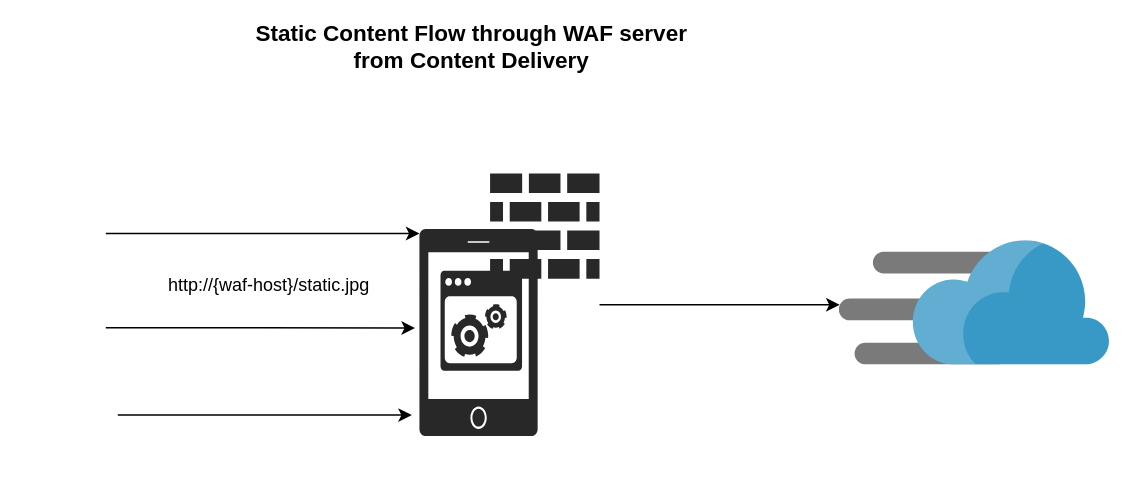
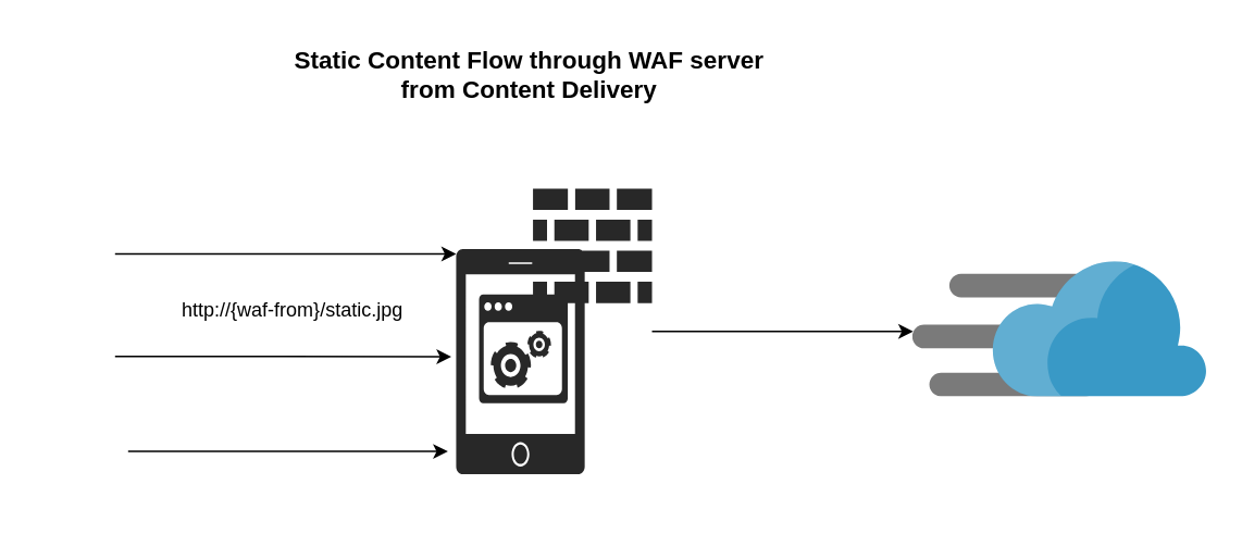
- <mxCell id="3" value="&lt;font style=&quot;font-size: 15px&quot;&gt;&lt;b&gt;Static Content Flow through WAF server from Content Delivery&lt;/b&gt;&lt;/font&gt;" style="text;html=1;strokeColor=none;fillColor=none;align=center;verticalAlign=middle;whiteSpace=wrap;rounded=0;" vertex="1" parent="1"><mxGeometry x="159" y="5" width="310" height="50" as="geometry" /></mxCell>
+ <mxCell id="3" value="&lt;font style=&quot;font-size: 15px&quot;&gt;&lt;b&gt;Static Content Flow through WAF server from Content Delivery&lt;/b&gt;&lt;/font&gt;" style="text;html=1;strokeColor=none;fillColor=none;align=center;verticalAlign=middle;whiteSpace=wrap;rounded=0;" vertex="1" parent="1"><mxGeometry x="169" y="20" width="310" height="50" as="geometry" /></mxCell>
- <mxCell id="2" value="http://{waf-host}/static.jpg" style="text;html=1;strokeColor=none;fillColor=none;align=center;verticalAlign=middle;whiteSpace=wrap;rounded=0;" vertex="1" parent="1"><mxGeometry x="109" y="180" width="140" height="20" as="geometry" /></mxCell>
+ <mxCell id="2" value="http://{waf-from}/static.jpg" style="text;html=1;strokeColor=none;fillColor=none;align=center;verticalAlign=middle;whiteSpace=wrap;rounded=0;" vertex="1" parent="1"><mxGeometry x="109" y="180" width="140" height="20" as="geometry" /></mxCell>
